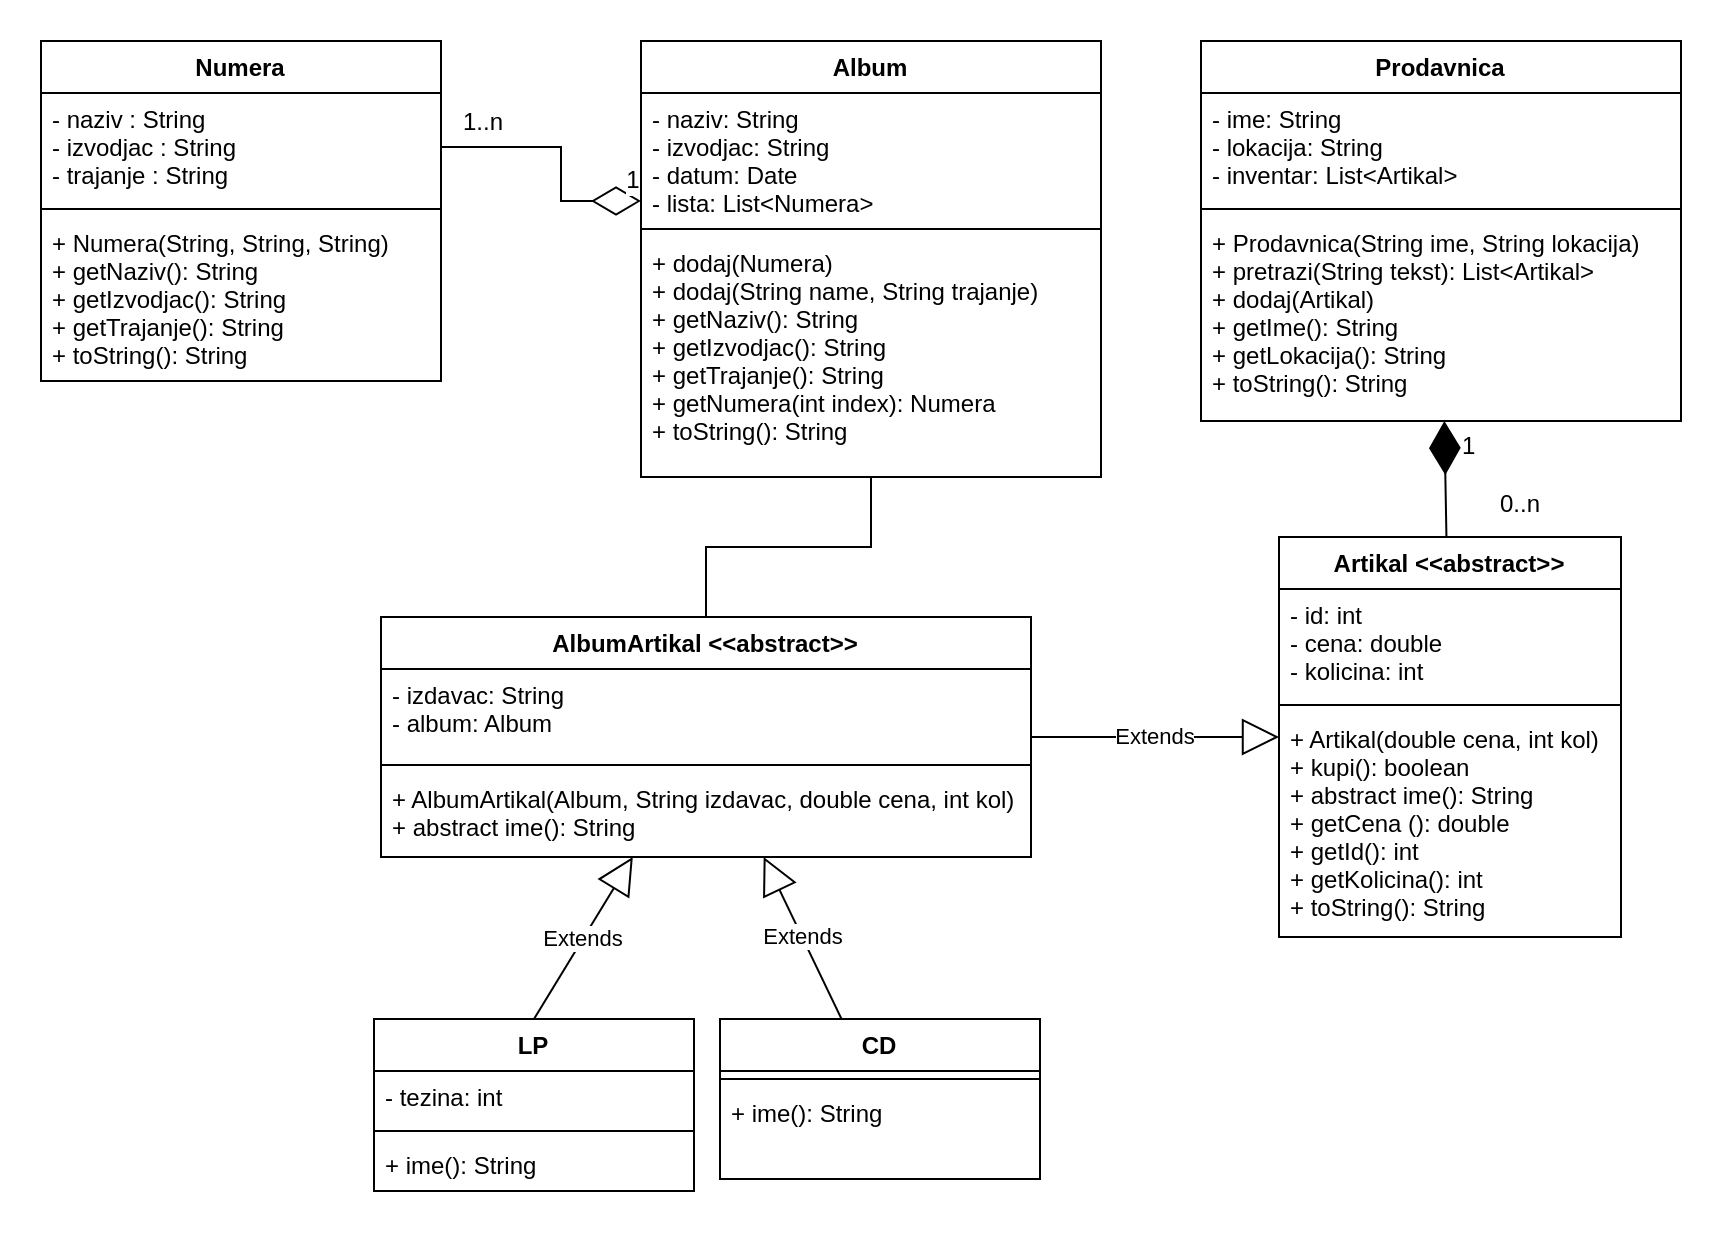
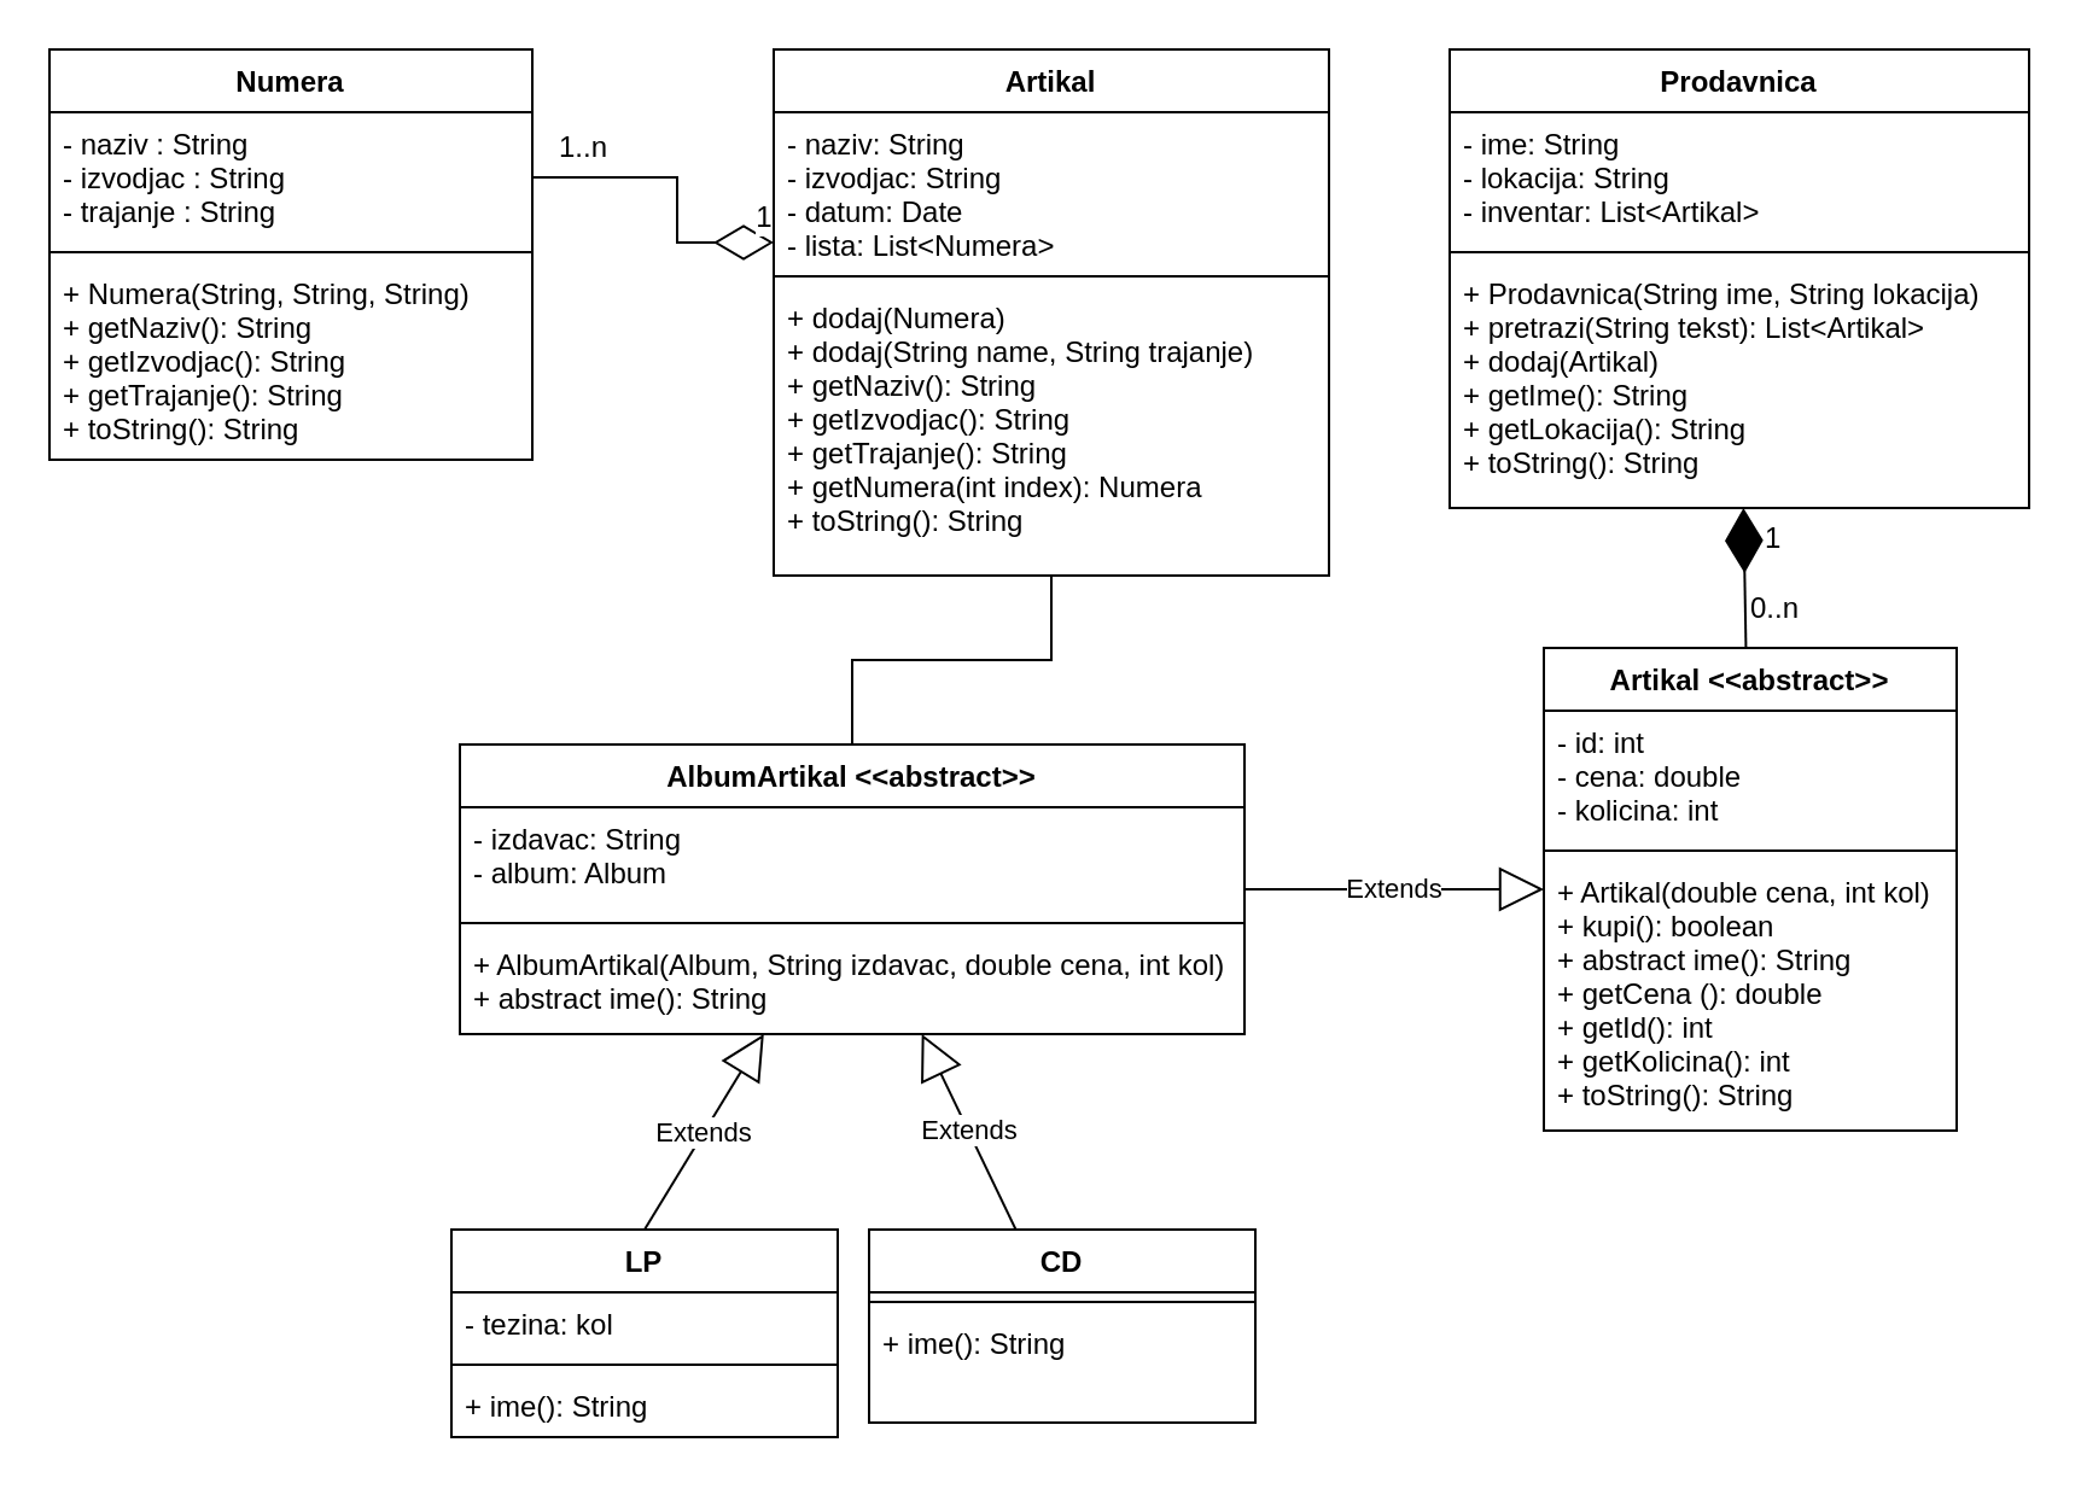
- <mxCell id="9" value="Album" style="swimlane;fontStyle=1;align=center;verticalAlign=top;childLayout=stackLayout;horizontal=1;startSize=26;horizontalStack=0;resizeParent=1;resizeParentMax=0;resizeLast=0;collapsible=1;marginBottom=0;" parent="1" vertex="1"><mxGeometry x="320" y="20" width="230" height="218" as="geometry"><mxRectangle x="320" y="30" width="70" height="26" as="alternateBounds" /></mxGeometry></mxCell>
+ <mxCell id="9" value="Artikal" style="swimlane;fontStyle=1;align=center;verticalAlign=top;childLayout=stackLayout;horizontal=1;startSize=26;horizontalStack=0;resizeParent=1;resizeParentMax=0;resizeLast=0;collapsible=1;marginBottom=0;" parent="1" vertex="1"><mxGeometry x="320" y="20" width="230" height="218" as="geometry"><mxRectangle x="320" y="30" width="70" height="26" as="alternateBounds" /></mxGeometry></mxCell>
- <mxCell id="33" value="0..n" style="text;html=1;resizable=0;points=[];autosize=1;align=left;verticalAlign=top;spacingTop=-4;" parent="1" vertex="1"><mxGeometry x="748" y="242" width="40" height="20" as="geometry" /></mxCell>
+ <mxCell id="33" value="0..n" style="text;html=1;resizable=0;points=[];autosize=1;align=left;verticalAlign=top;spacingTop=-4;" parent="1" vertex="1"><mxGeometry x="723" y="242" width="40" height="20" as="geometry" /></mxCell>
- <mxCell id="19" value="- tezina: int" style="text;strokeColor=none;fillColor=none;align=left;verticalAlign=top;spacingLeft=4;spacingRight=4;overflow=hidden;rotatable=0;points=[[0,0.5],[1,0.5]];portConstraint=eastwest;" parent="18" vertex="1"><mxGeometry y="26" width="160" height="26" as="geometry" /></mxCell>
+ <mxCell id="19" value="- tezina: kol" style="text;strokeColor=none;fillColor=none;align=left;verticalAlign=top;spacingLeft=4;spacingRight=4;overflow=hidden;rotatable=0;points=[[0,0.5],[1,0.5]];portConstraint=eastwest;" parent="18" vertex="1"><mxGeometry y="26" width="160" height="26" as="geometry" /></mxCell>
